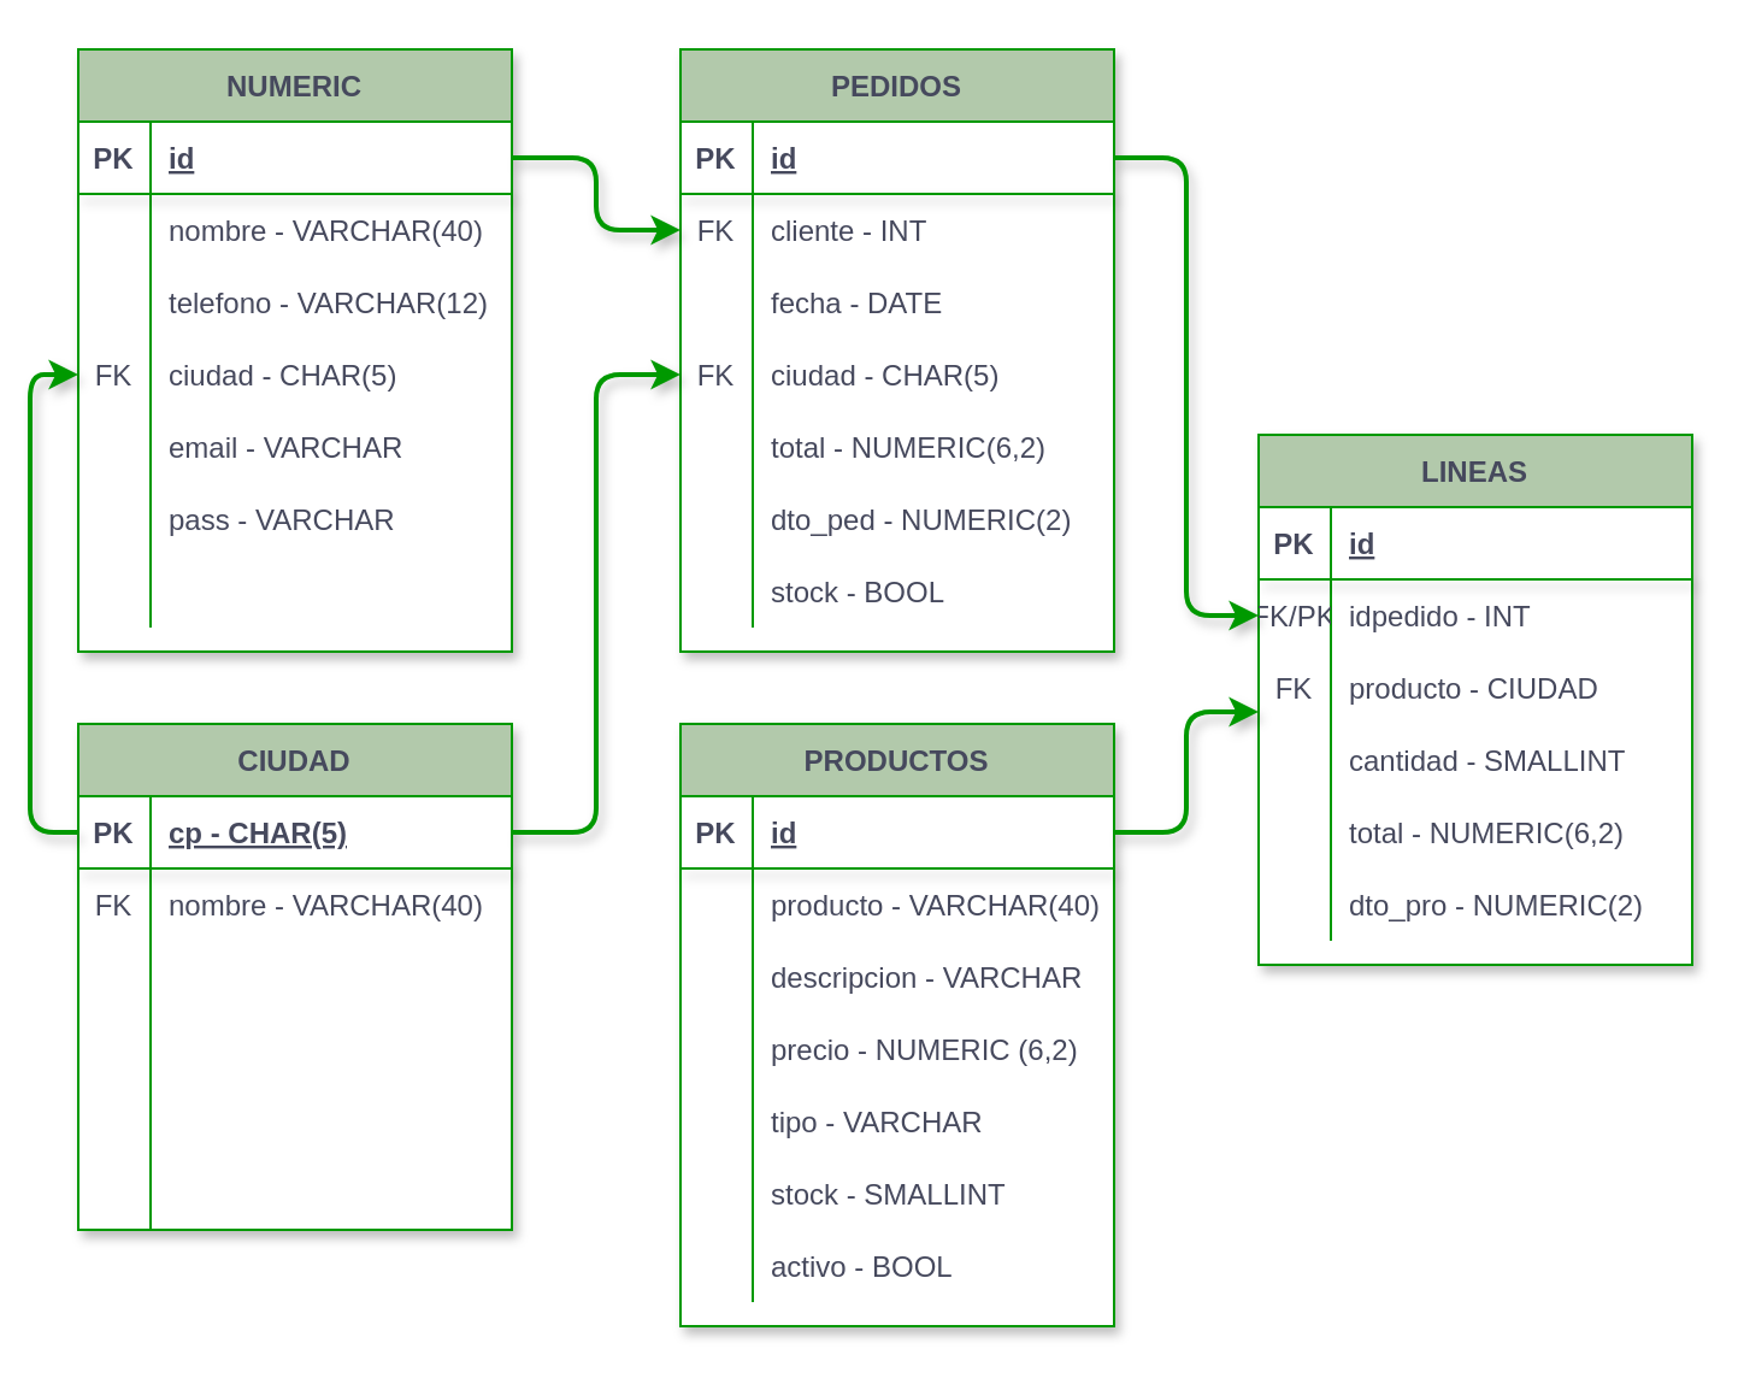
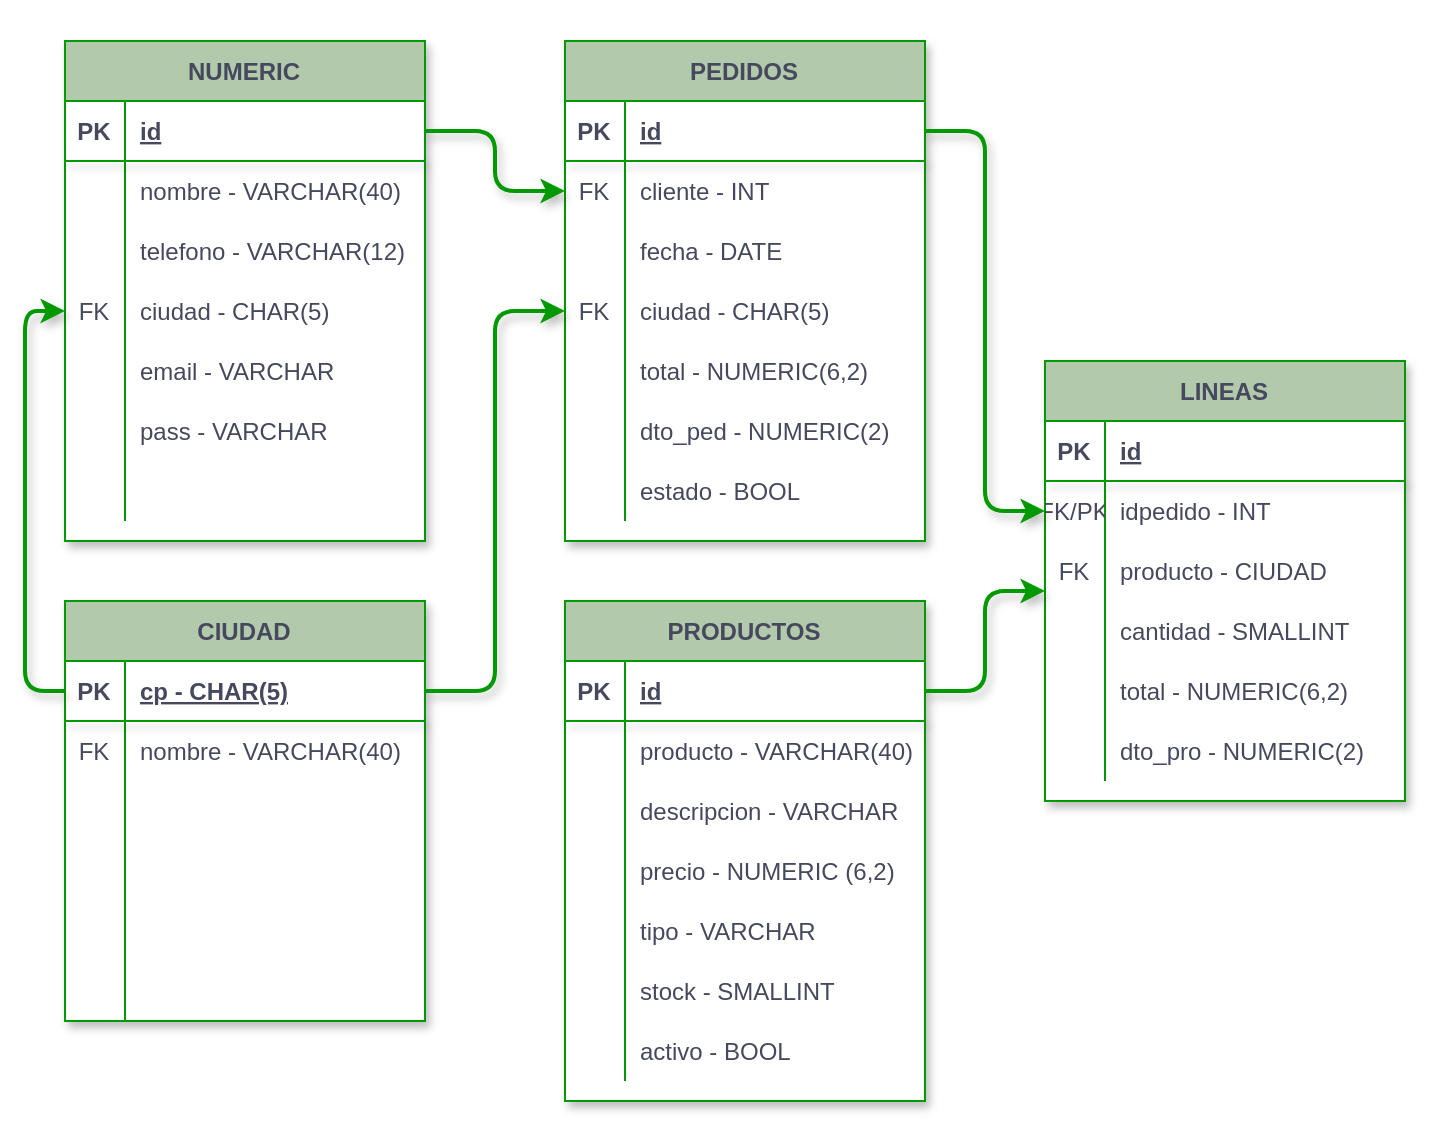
- <mxCell id="23" value="stock - BOOL" style="shape=partialRectangle;connectable=0;fillColor=none;top=0;left=0;bottom=0;right=0;align=left;spacingLeft=6;overflow=hidden;strokeColor=#009900;fontColor=#46495D;labelBackgroundColor=none;labelBorderColor=none;shadow=1;" vertex="1" parent="21"><mxGeometry x="30" width="150" height="30" as="geometry"><mxRectangle width="150" height="30" as="alternateBounds" /></mxGeometry></mxCell>
+ <mxCell id="23" value="estado - BOOL" style="shape=partialRectangle;connectable=0;fillColor=none;top=0;left=0;bottom=0;right=0;align=left;spacingLeft=6;overflow=hidden;strokeColor=#009900;fontColor=#46495D;labelBackgroundColor=none;labelBorderColor=none;shadow=1;" vertex="1" parent="21"><mxGeometry x="30" width="150" height="30" as="geometry"><mxRectangle width="150" height="30" as="alternateBounds" /></mxGeometry></mxCell>
